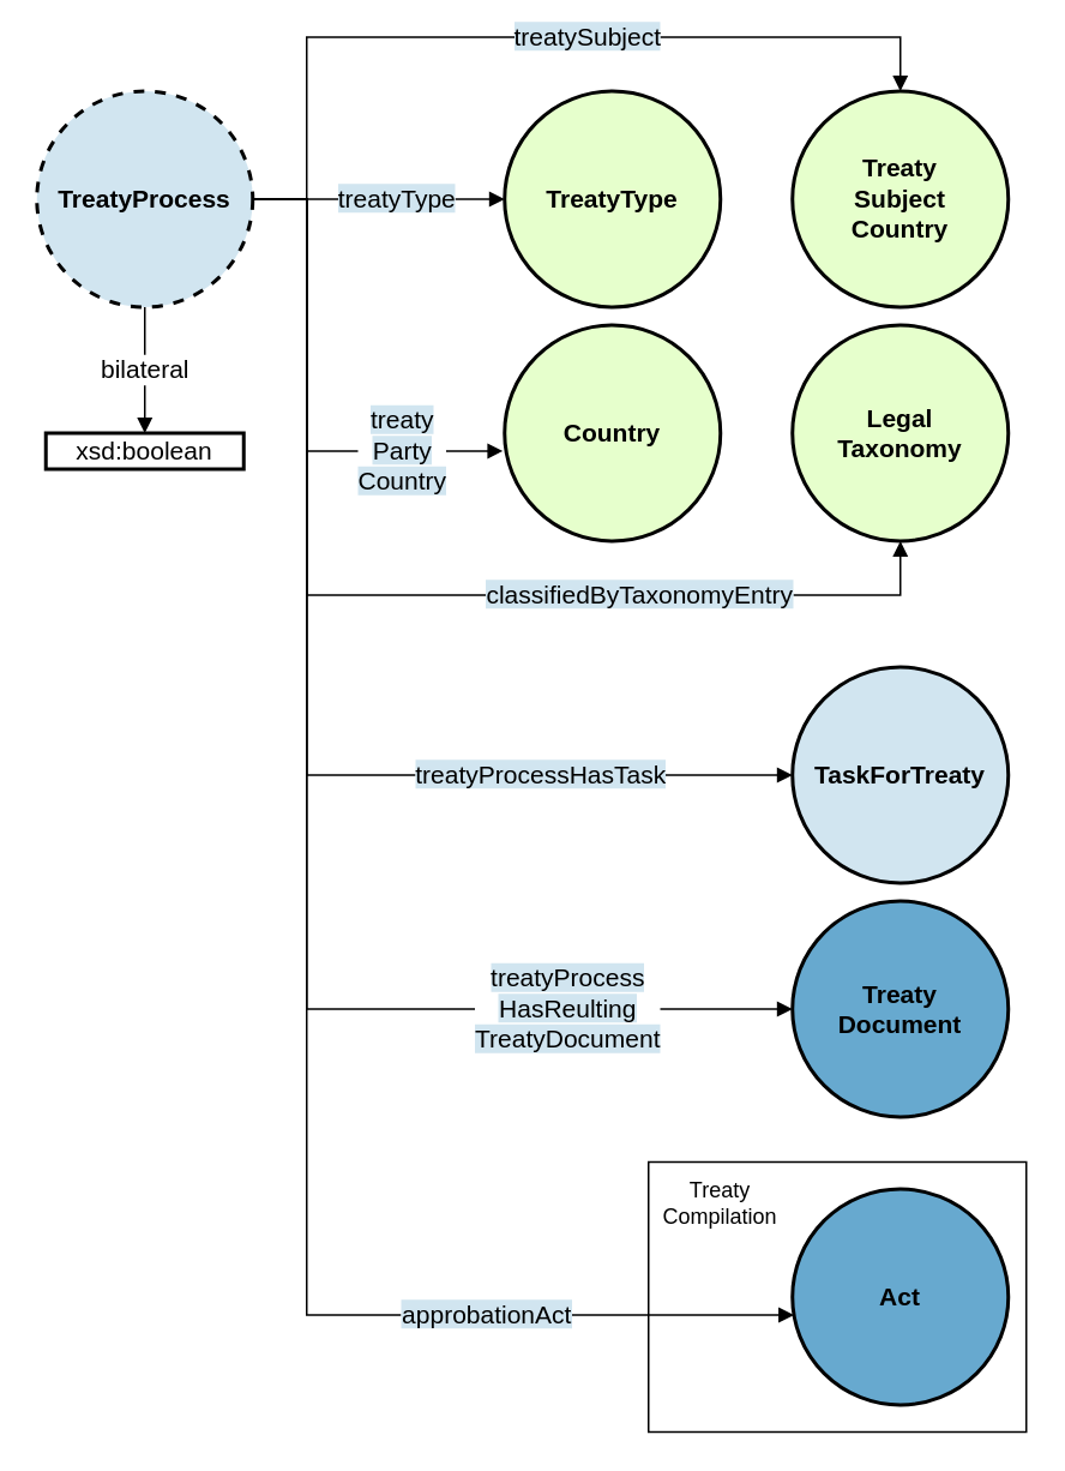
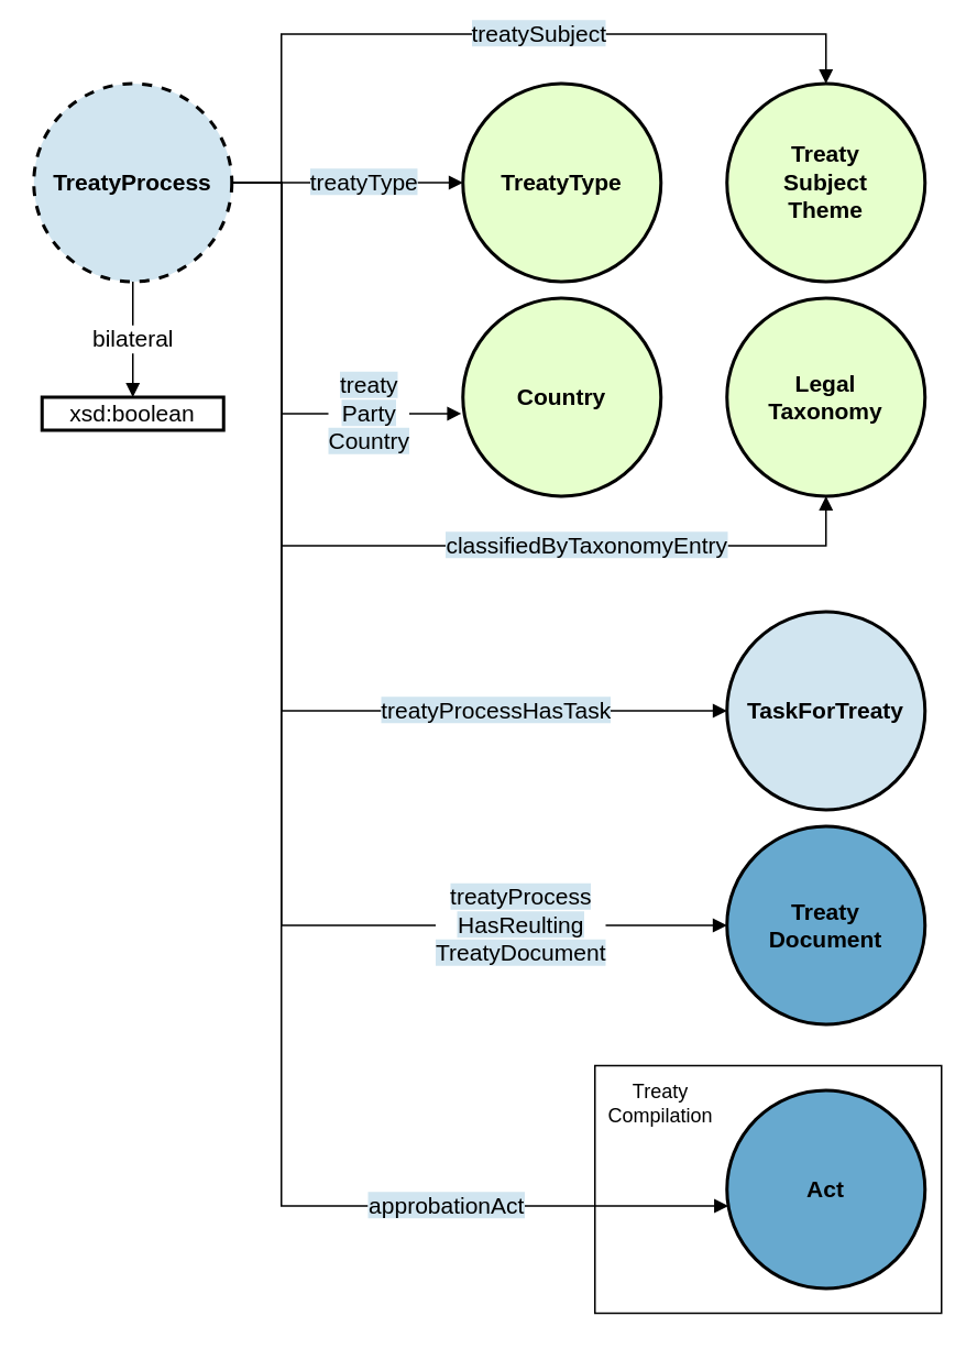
- <mxCell id="7" value="&lt;b&gt;Treaty&lt;br&gt;Subject&lt;br&gt;Country&lt;br&gt;&lt;/b&gt;" style="ellipse;whiteSpace=wrap;html=1;rounded=0;shadow=0;glass=0;comic=0;strokeColor=#000000;strokeWidth=2;fillColor=#E6FFCC;gradientColor=none;fontSize=14;fontColor=#000000;align=center;" parent="1" vertex="1"><mxGeometry x="440" y="50" width="120" height="120" as="geometry" /></mxCell>
+ <mxCell id="7" value="&lt;b&gt;Treaty&lt;br&gt;Subject&lt;br&gt;Theme&lt;br&gt;&lt;/b&gt;" style="ellipse;whiteSpace=wrap;html=1;rounded=0;shadow=0;glass=0;comic=0;strokeColor=#000000;strokeWidth=2;fillColor=#E6FFCC;gradientColor=none;fontSize=14;fontColor=#000000;align=center;" parent="1" vertex="1"><mxGeometry x="440" y="50" width="120" height="120" as="geometry" /></mxCell>
